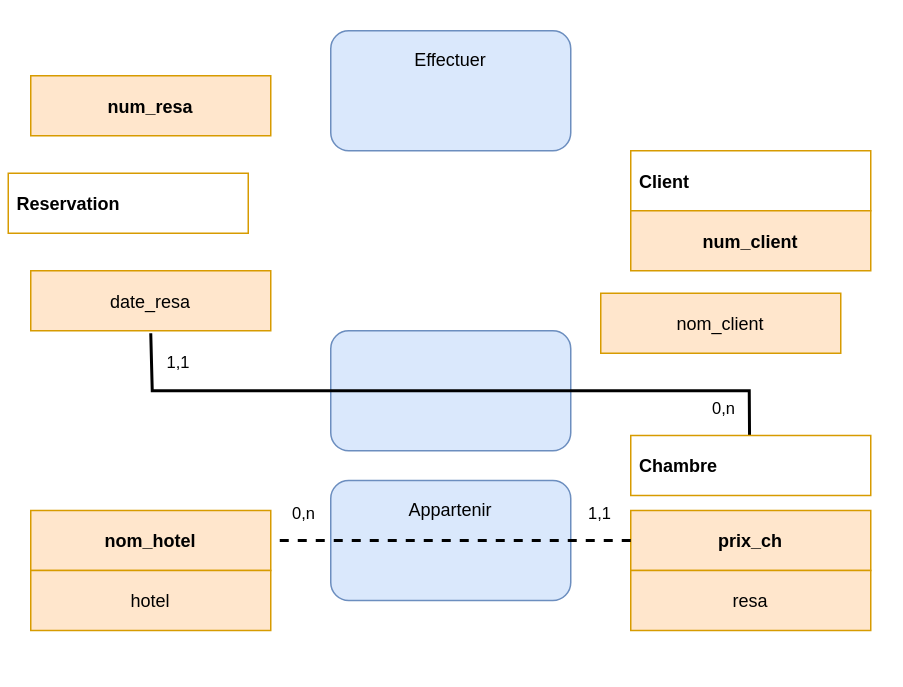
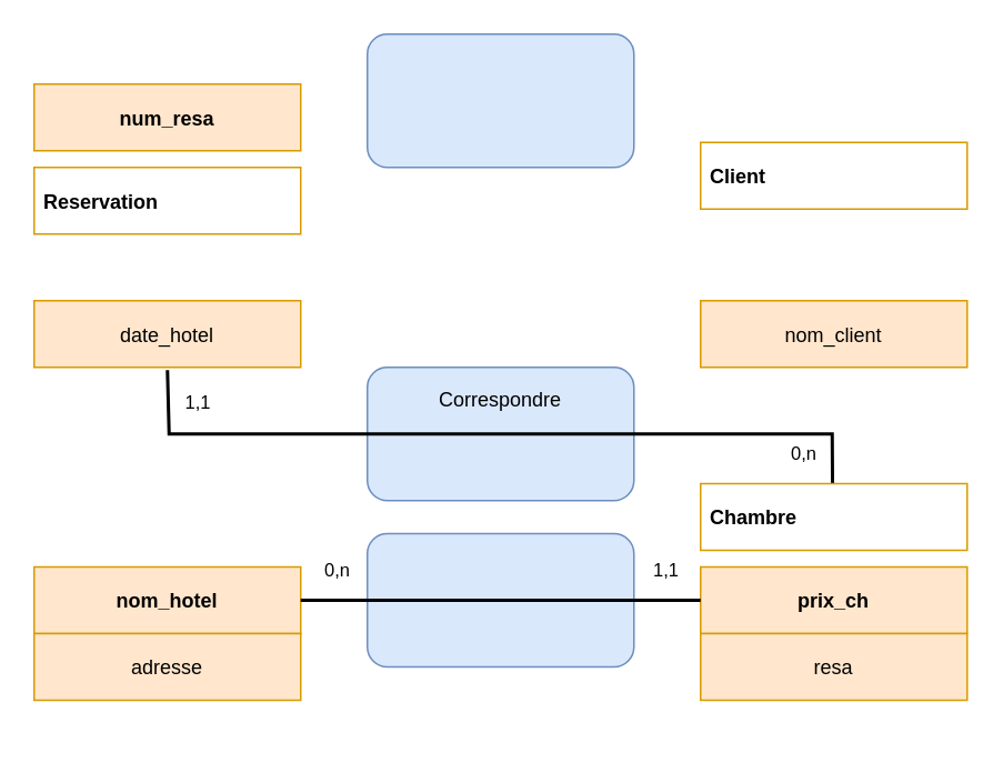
- <mxCell id="7" value="Effectuer" style="text;html=1;strokeColor=none;fillColor=none;align=center;verticalAlign=middle;whiteSpace=wrap;rounded=0;" parent="5" vertex="1"><mxGeometry width="160" height="40" as="geometry" /></mxCell>
- <mxCell id="18" value="Client" style="text;align=left;verticalAlign=middle;spacingLeft=4;spacingRight=4;overflow=hidden;rotatable=0;points=[[0,0.5],[1,0.5]];portConstraint=eastwest;fontStyle=1;strokeColor=#d79b00;fillColor=#ffffff;" vertex="1" parent="1"><mxGeometry x="420" y="100" width="160" height="40" as="geometry" /></mxCell>
+ <mxCell id="18" value="Client" style="text;align=left;verticalAlign=middle;spacingLeft=4;spacingRight=4;overflow=hidden;rotatable=0;points=[[0,0.5],[1,0.5]];portConstraint=eastwest;fontStyle=1;strokeColor=#d79b00;fillColor=#ffffff;" vertex="1" parent="1"><mxGeometry x="420" y="85" width="160" height="40" as="geometry" /></mxCell>
- <mxCell id="15" value="Reservation" style="text;align=left;verticalAlign=middle;spacingLeft=4;spacingRight=4;overflow=hidden;rotatable=0;points=[[0,0.5],[1,0.5]];portConstraint=eastwest;fontStyle=1;strokeColor=#d79b00;fillColor=#ffffff;" vertex="1" parent="1"><mxGeometry x="5" y="115" width="160" height="40" as="geometry" /></mxCell>
+ <mxCell id="15" value="Reservation" style="text;align=left;verticalAlign=middle;spacingLeft=4;spacingRight=4;overflow=hidden;rotatable=0;points=[[0,0.5],[1,0.5]];portConstraint=eastwest;fontStyle=1;strokeColor=#d79b00;fillColor=#ffffff;" vertex="1" parent="1"><mxGeometry x="20" y="100" width="160" height="40" as="geometry" /></mxCell>
- <mxCell id="19" value="num_client" style="text;align=center;verticalAlign=middle;spacingLeft=4;spacingRight=4;overflow=hidden;rotatable=0;points=[[0,0.5],[1,0.5]];portConstraint=eastwest;fontStyle=1;fillColor=#ffe6cc;strokeColor=#d79b00;" vertex="1" parent="1"><mxGeometry x="420" y="140" width="160" height="40" as="geometry" /></mxCell>
- <mxCell id="17" value="date_resa" style="text;align=center;verticalAlign=middle;spacingLeft=4;spacingRight=4;overflow=hidden;rotatable=0;points=[[0,0.5],[1,0.5]];portConstraint=eastwest;fontStyle=0;fillColor=#ffe6cc;strokeColor=#d79b00;" vertex="1" parent="1"><mxGeometry x="20" y="180" width="160" height="40" as="geometry" /></mxCell>
+ <mxCell id="17" value="date_hotel" style="text;align=center;verticalAlign=middle;spacingLeft=4;spacingRight=4;overflow=hidden;rotatable=0;points=[[0,0.5],[1,0.5]];portConstraint=eastwest;fontStyle=0;fillColor=#ffe6cc;strokeColor=#d79b00;" vertex="1" parent="1"><mxGeometry x="20" y="180" width="160" height="40" as="geometry" /></mxCell>
- <mxCell id="20" value="nom_client" style="text;align=center;verticalAlign=middle;spacingLeft=4;spacingRight=4;overflow=hidden;rotatable=0;points=[[0,0.5],[1,0.5]];portConstraint=eastwest;fontStyle=0;fillColor=#ffe6cc;strokeColor=#d79b00;" vertex="1" parent="1"><mxGeometry x="400" y="195" width="160" height="40" as="geometry" /></mxCell>
+ <mxCell id="20" value="nom_client" style="text;align=center;verticalAlign=middle;spacingLeft=4;spacingRight=4;overflow=hidden;rotatable=0;points=[[0,0.5],[1,0.5]];portConstraint=eastwest;fontStyle=0;fillColor=#ffe6cc;strokeColor=#d79b00;" vertex="1" parent="1"><mxGeometry x="420" y="180" width="160" height="40" as="geometry" /></mxCell>
+ <mxCell id="11" value="Correspondre" style="text;html=1;strokeColor=none;fillColor=none;align=center;verticalAlign=middle;whiteSpace=wrap;rounded=0;" parent="9" vertex="1"><mxGeometry width="160" height="40" as="geometry" /></mxCell>
- <mxCell id="26" value="Appartenir" style="text;html=1;strokeColor=none;fillColor=none;align=center;verticalAlign=middle;whiteSpace=wrap;rounded=0;" vertex="1" parent="24"><mxGeometry width="160" height="40" as="geometry" /></mxCell>
- <mxCell id="27" value="&lt;br&gt;" style="endArrow=none;html=1;strokeWidth=2;rounded=0;endFill=0;entryX=1;entryY=0.5;entryDx=0;entryDy=0;exitX=0;exitY=0.5;exitDx=0;exitDy=0;dashed=1;" edge="1" parent="1" source="22" target="3"><mxGeometry x="0.131" y="90" relative="1" as="geometry"><mxPoint x="450" y="359.83" as="sourcePoint" /><mxPoint x="589.2" y="387.35" as="targetPoint" /><mxPoint as="offset" /></mxGeometry></mxCell>
+ <mxCell id="27" value="&lt;br&gt;" style="endArrow=none;html=1;strokeWidth=2;rounded=0;endFill=0;entryX=1;entryY=0.5;entryDx=0;entryDy=0;exitX=0;exitY=0.5;exitDx=0;exitDy=0;" edge="1" parent="1" source="22" target="3"><mxGeometry x="0.131" y="90" relative="1" as="geometry"><mxPoint x="450" y="359.83" as="sourcePoint" /><mxPoint x="589.2" y="387.35" as="targetPoint" /><mxPoint as="offset" /></mxGeometry></mxCell>
- <mxCell id="4" value="hotel" style="text;align=center;verticalAlign=middle;spacingLeft=4;spacingRight=4;overflow=hidden;rotatable=0;points=[[0,0.5],[1,0.5]];portConstraint=eastwest;fontStyle=0;fillColor=#ffe6cc;strokeColor=#d79b00;" parent="2" vertex="1"><mxGeometry y="80" width="160" height="40" as="geometry" /></mxCell>
+ <mxCell id="4" value="adresse" style="text;align=center;verticalAlign=middle;spacingLeft=4;spacingRight=4;overflow=hidden;rotatable=0;points=[[0,0.5],[1,0.5]];portConstraint=eastwest;fontStyle=0;fillColor=#ffe6cc;strokeColor=#d79b00;" parent="2" vertex="1"><mxGeometry y="80" width="160" height="40" as="geometry" /></mxCell>
